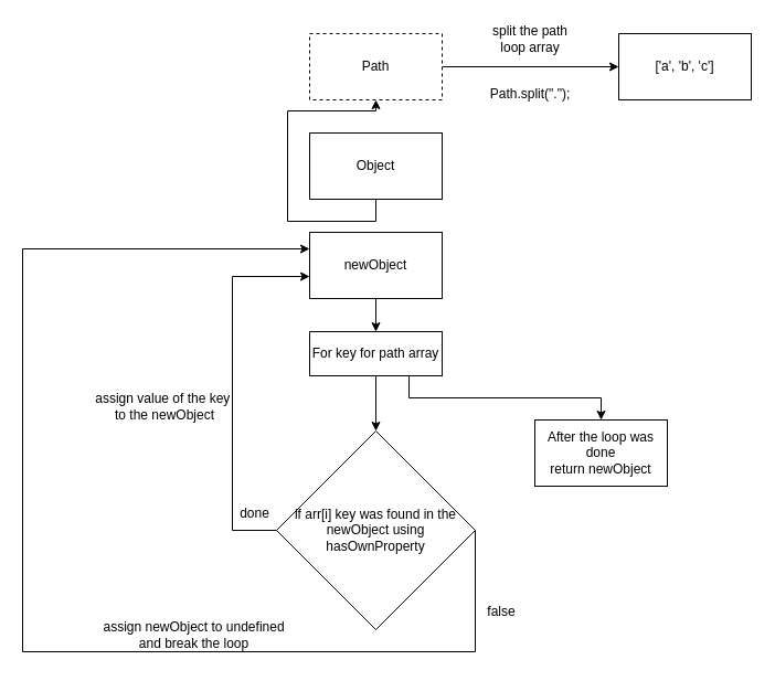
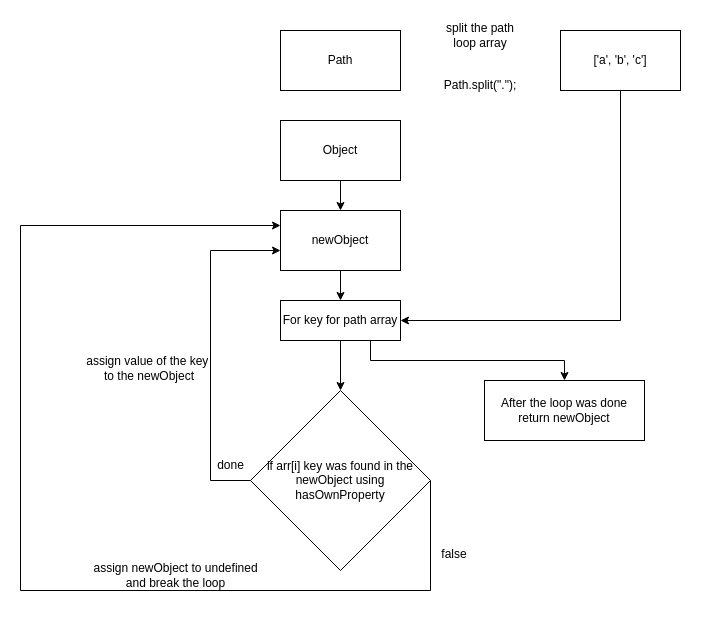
- <mxCell id="3" value="Path" style="rounded=0;whiteSpace=wrap;html=1;dashed=1;" vertex="1" parent="1"><mxGeometry x="280" y="30" width="120" height="60" as="geometry" /></mxCell>
+ <mxCell id="3" value="Path" style="rounded=0;whiteSpace=wrap;html=1;" vertex="1" parent="1"><mxGeometry x="280" y="30" width="120" height="60" as="geometry" /></mxCell>
- <mxCell id="2" value="" style="edgeStyle=orthogonalEdgeStyle;rounded=0;orthogonalLoop=1;jettySize=auto;html=1;" edge="1" parent="1" source="3" target="5"><mxGeometry relative="1" as="geometry" /></mxCell>
- <mxCell id="10" style="edgeStyle=orthogonalEdgeStyle;rounded=0;orthogonalLoop=1;jettySize=auto;html=1;exitX=0.5;exitY=1;exitDx=0;exitDy=0;" edge="1" parent="1" source="11" target="3"><mxGeometry relative="1" as="geometry" /></mxCell>
+ <mxCell id="10" style="edgeStyle=orthogonalEdgeStyle;rounded=0;orthogonalLoop=1;jettySize=auto;html=1;exitX=0.5;exitY=1;exitDx=0;exitDy=0;entryX=0.5;entryY=0;entryDx=0;entryDy=0;" edge="1" parent="1" source="11" target="9"><mxGeometry relative="1" as="geometry" /></mxCell>
+ <mxCell id="4" style="edgeStyle=orthogonalEdgeStyle;rounded=0;orthogonalLoop=1;jettySize=auto;html=1;exitX=0.5;exitY=1;exitDx=0;exitDy=0;entryX=1;entryY=0.5;entryDx=0;entryDy=0;" edge="1" parent="1" source="5" target="14"><mxGeometry relative="1" as="geometry" /></mxCell>
- <mxCell id="22" value="After the loop was done&lt;br&gt;return newObject" style="rounded=0;whiteSpace=wrap;html=1;" vertex="1" parent="1"><mxGeometry x="484" y="380" width="120" height="60" as="geometry" /></mxCell>
+ <mxCell id="22" value="After the loop was done&lt;br&gt;return newObject" style="rounded=0;whiteSpace=wrap;html=1;" vertex="1" parent="1"><mxGeometry x="484" y="380" width="160" height="60" as="geometry" /></mxCell>
